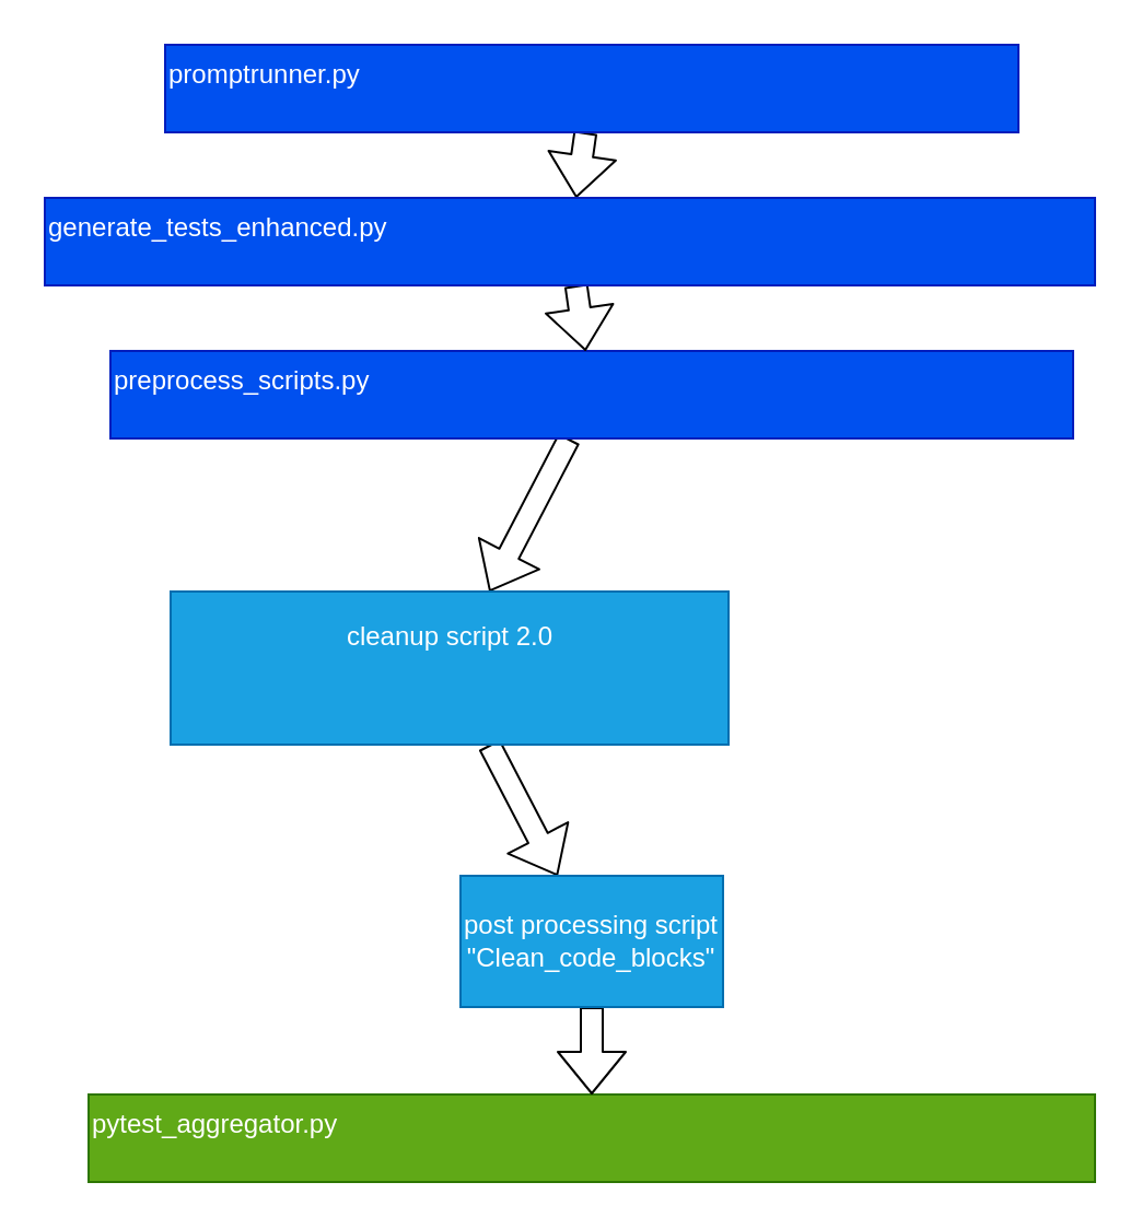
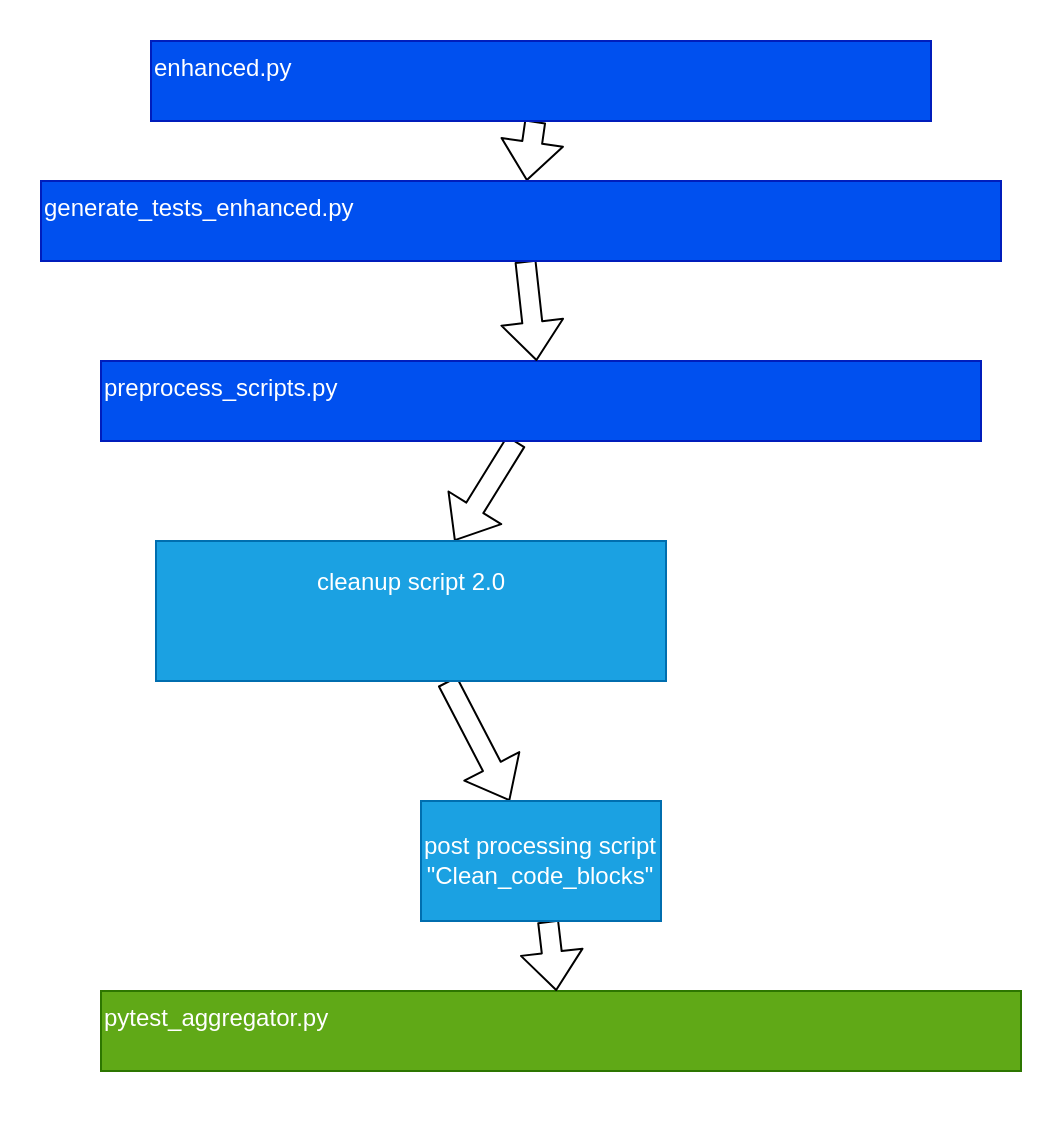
- <mxCell id="3" value="promptrunner.py" style="text;whiteSpace=wrap;html=1;fillColor=#0050ef;fontColor=#ffffff;strokeColor=#001DBC;" parent="1" vertex="1"><mxGeometry x="75" y="20" width="390" height="40" as="geometry" /></mxCell>
+ <mxCell id="3" value="enhanced.py" style="text;whiteSpace=wrap;html=1;fillColor=#0050ef;fontColor=#ffffff;strokeColor=#001DBC;" parent="1" vertex="1"><mxGeometry x="75" y="20" width="390" height="40" as="geometry" /></mxCell>
- <mxCell id="5" value="preprocess_scripts.py" style="text;whiteSpace=wrap;html=1;fillColor=#0050ef;fontColor=#ffffff;strokeColor=#001DBC;" parent="1" vertex="1"><mxGeometry x="50" y="160" width="440" height="40" as="geometry" /></mxCell>
+ <mxCell id="5" value="preprocess_scripts.py" style="text;whiteSpace=wrap;html=1;fillColor=#0050ef;fontColor=#ffffff;strokeColor=#001DBC;" parent="1" vertex="1"><mxGeometry x="50" y="180" width="440" height="40" as="geometry" /></mxCell>
- <mxCell id="10" value="pytest_aggregator.py" style="text;whiteSpace=wrap;html=1;fillColor=#60a917;fontColor=#ffffff;strokeColor=#2D7600;" parent="1" vertex="1"><mxGeometry x="40" y="500" width="460" height="40" as="geometry" /></mxCell>
+ <mxCell id="10" value="pytest_aggregator.py" style="text;whiteSpace=wrap;html=1;fillColor=#60a917;fontColor=#ffffff;strokeColor=#2D7600;" parent="1" vertex="1"><mxGeometry x="50" y="495" width="460" height="40" as="geometry" /></mxCell>
